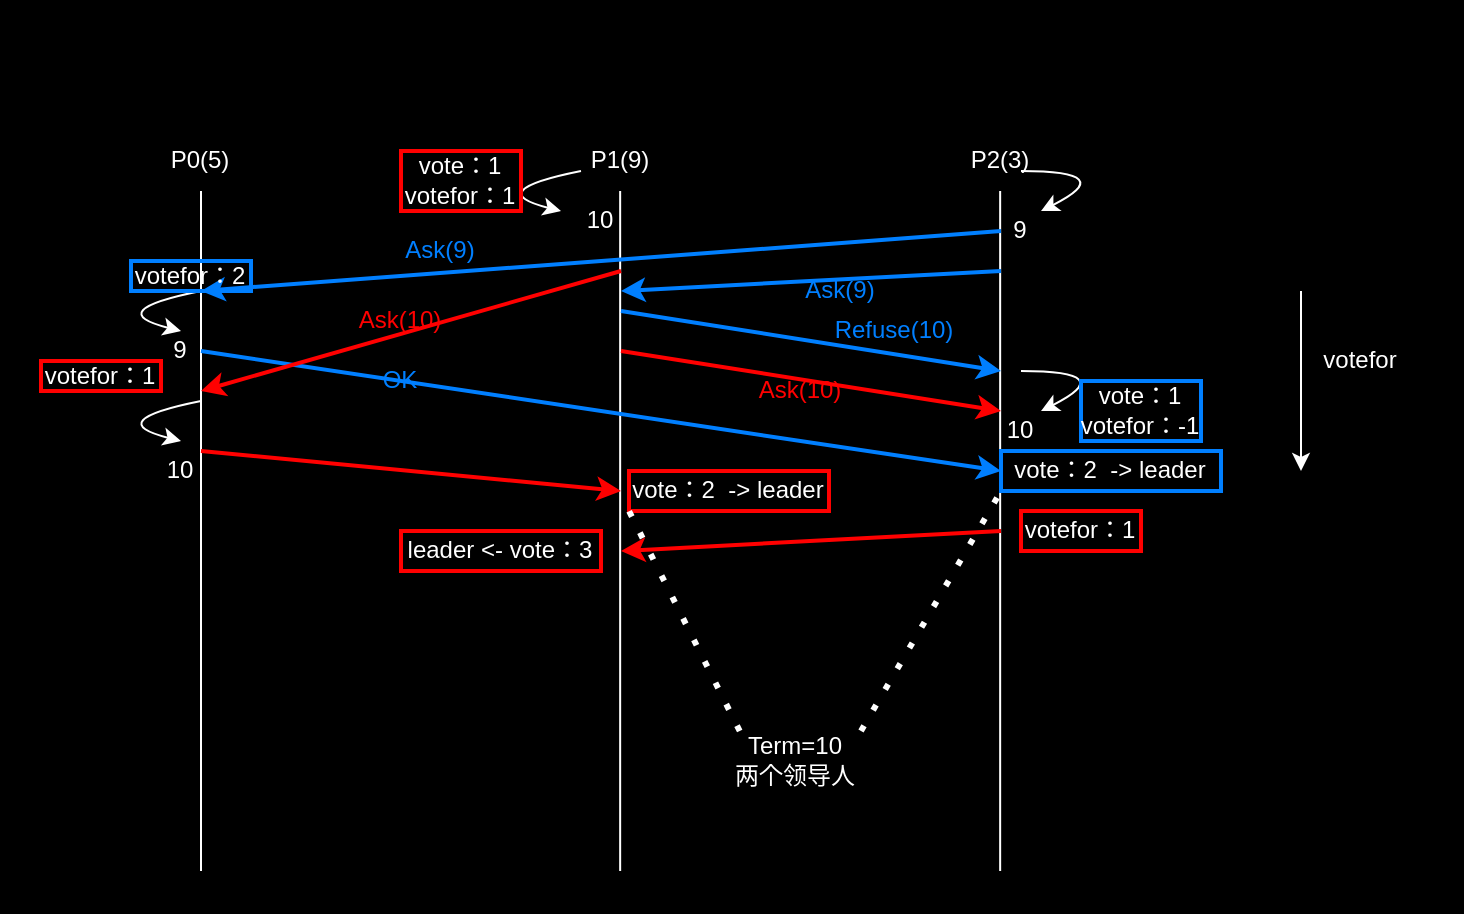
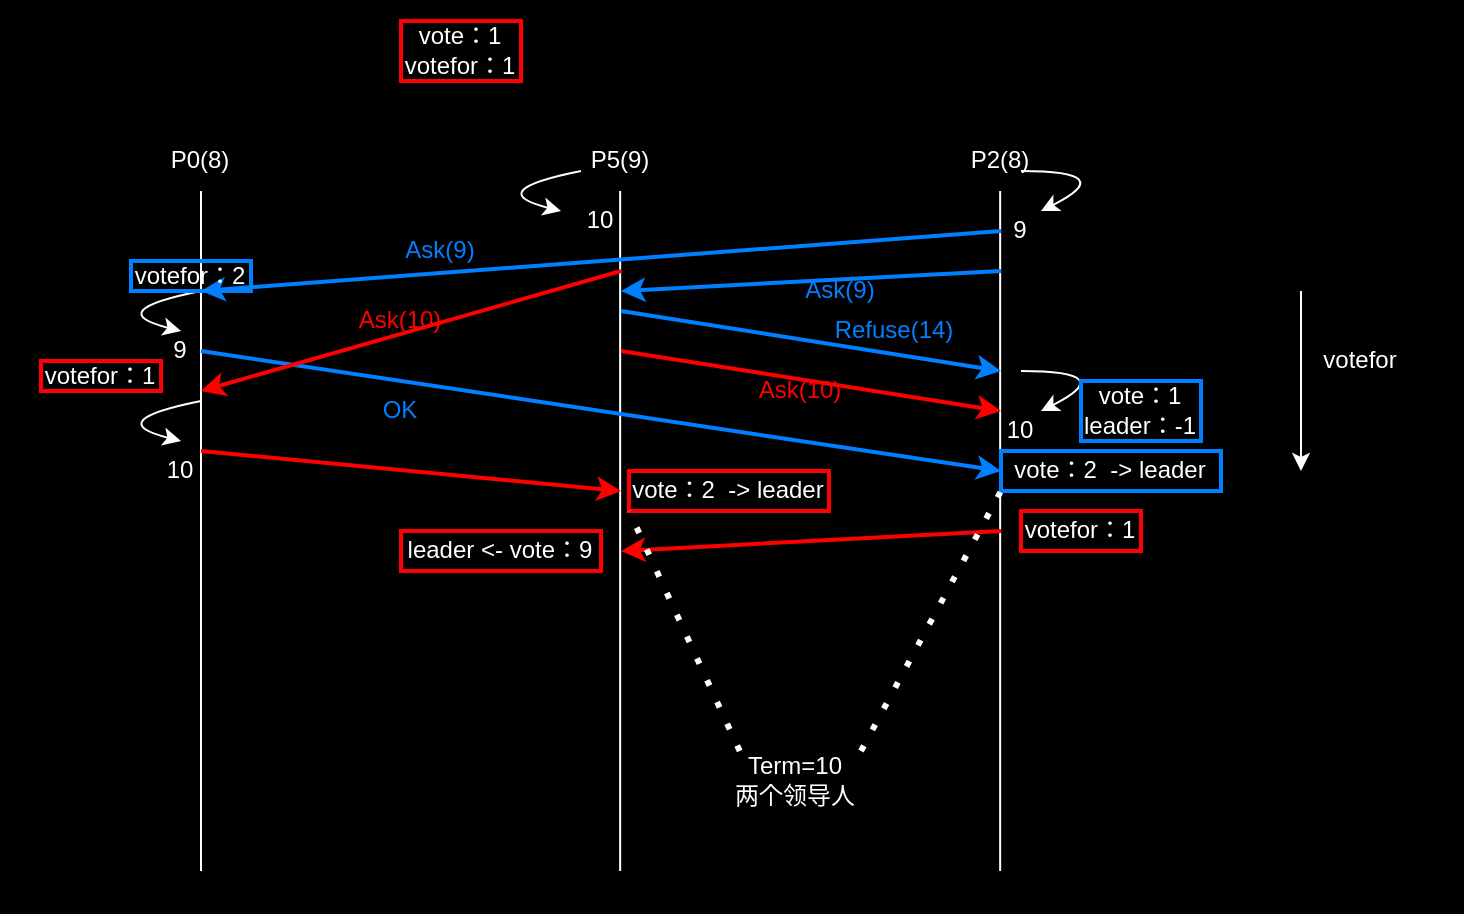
- <mxCell id="3" value="&lt;font color=&quot;#ffffff&quot;&gt;P0(5)&lt;/font&gt;" style="text;html=1;align=center;verticalAlign=middle;whiteSpace=wrap;rounded=0;" vertex="1" parent="1"><mxGeometry x="70" y="65" width="60" height="30" as="geometry" /></mxCell>
+ <mxCell id="3" value="&lt;font color=&quot;#ffffff&quot;&gt;P0(8)&lt;/font&gt;" style="text;html=1;align=center;verticalAlign=middle;whiteSpace=wrap;rounded=0;" vertex="1" parent="1"><mxGeometry x="70" y="65" width="60" height="30" as="geometry" /></mxCell>
- <mxCell id="4" value="&lt;font color=&quot;#ffffff&quot;&gt;P1(9)&lt;/font&gt;" style="text;html=1;align=center;verticalAlign=middle;whiteSpace=wrap;rounded=0;" vertex="1" parent="1"><mxGeometry x="280" y="65" width="60" height="30" as="geometry" /></mxCell>
+ <mxCell id="4" value="&lt;font color=&quot;#ffffff&quot;&gt;P5(9)&lt;/font&gt;" style="text;html=1;align=center;verticalAlign=middle;whiteSpace=wrap;rounded=0;" vertex="1" parent="1"><mxGeometry x="280" y="65" width="60" height="30" as="geometry" /></mxCell>
- <mxCell id="5" value="&lt;font color=&quot;#ffffff&quot;&gt;P2(3)&lt;/font&gt;" style="text;html=1;align=center;verticalAlign=middle;whiteSpace=wrap;rounded=0;" vertex="1" parent="1"><mxGeometry x="470" y="65" width="60" height="30" as="geometry" /></mxCell>
+ <mxCell id="5" value="&lt;font color=&quot;#ffffff&quot;&gt;P2(8)&lt;/font&gt;" style="text;html=1;align=center;verticalAlign=middle;whiteSpace=wrap;rounded=0;" vertex="1" parent="1"><mxGeometry x="470" y="65" width="60" height="30" as="geometry" /></mxCell>
- <mxCell id="30" value="&lt;font color=&quot;#ffffff&quot;&gt;vote：1&lt;/font&gt;&lt;div&gt;&lt;font color=&quot;#ffffff&quot;&gt;votefor：1&lt;/font&gt;&lt;/div&gt;" style="text;html=1;align=center;verticalAlign=middle;whiteSpace=wrap;rounded=0;strokeWidth=2;strokeColor=#FF0000;" vertex="1" parent="1"><mxGeometry x="200" y="75" width="60" height="30" as="geometry" /></mxCell>
+ <mxCell id="30" value="&lt;font color=&quot;#ffffff&quot;&gt;vote：1&lt;/font&gt;&lt;div&gt;&lt;font color=&quot;#ffffff&quot;&gt;votefor：1&lt;/font&gt;&lt;/div&gt;" style="text;html=1;align=center;verticalAlign=middle;whiteSpace=wrap;rounded=0;strokeWidth=2;strokeColor=#FF0000;" vertex="1" parent="1"><mxGeometry x="200" y="10" width="60" height="30" as="geometry" /></mxCell>
- <mxCell id="23" value="&lt;font color=&quot;#007fff&quot;&gt;Refuse(10)&lt;/font&gt;" style="text;html=1;align=center;verticalAlign=middle;whiteSpace=wrap;rounded=0;" vertex="1" parent="1"><mxGeometry x="414" y="155" width="66" height="20" as="geometry" /></mxCell>
+ <mxCell id="23" value="&lt;font color=&quot;#007fff&quot;&gt;Refuse(14)&lt;/font&gt;" style="text;html=1;align=center;verticalAlign=middle;whiteSpace=wrap;rounded=0;" vertex="1" parent="1"><mxGeometry x="414" y="155" width="66" height="20" as="geometry" /></mxCell>
- <mxCell id="18" value="&lt;font color=&quot;#007fff&quot;&gt;OK&lt;/font&gt;" style="text;html=1;align=center;verticalAlign=middle;whiteSpace=wrap;rounded=0;" vertex="1" parent="1"><mxGeometry x="180" y="180" width="40" height="20" as="geometry" /></mxCell>
+ <mxCell id="18" value="&lt;font color=&quot;#007fff&quot;&gt;OK&lt;/font&gt;" style="text;html=1;align=center;verticalAlign=middle;whiteSpace=wrap;rounded=0;" vertex="1" parent="1"><mxGeometry x="180" y="195" width="40" height="20" as="geometry" /></mxCell>
- <mxCell id="26" value="&lt;font color=&quot;#ffffff&quot;&gt;vote：1&lt;/font&gt;&lt;div&gt;&lt;font color=&quot;#ffffff&quot;&gt;votefor：-1&lt;/font&gt;&lt;/div&gt;" style="text;html=1;align=center;verticalAlign=middle;whiteSpace=wrap;rounded=0;strokeWidth=2;strokeColor=#007FFF;" vertex="1" parent="1"><mxGeometry x="540" y="190" width="60" height="30" as="geometry" /></mxCell>
+ <mxCell id="26" value="&lt;font color=&quot;#ffffff&quot;&gt;vote：1&lt;/font&gt;&lt;div&gt;&lt;font color=&quot;#ffffff&quot;&gt;leader：-1&lt;/font&gt;&lt;/div&gt;" style="text;html=1;align=center;verticalAlign=middle;whiteSpace=wrap;rounded=0;strokeWidth=2;strokeColor=#007FFF;" vertex="1" parent="1"><mxGeometry x="540" y="190" width="60" height="30" as="geometry" /></mxCell>
- <mxCell id="42" value="&lt;font color=&quot;#ffffff&quot;&gt;leader &amp;lt;- vote：3&lt;/font&gt;" style="text;html=1;align=center;verticalAlign=middle;whiteSpace=wrap;rounded=0;strokeWidth=2;strokeColor=#FF0000;" vertex="1" parent="1"><mxGeometry x="200" y="265" width="100" height="20" as="geometry" /></mxCell>
+ <mxCell id="42" value="&lt;font color=&quot;#ffffff&quot;&gt;leader &amp;lt;- vote：9&lt;/font&gt;" style="text;html=1;align=center;verticalAlign=middle;whiteSpace=wrap;rounded=0;strokeWidth=2;strokeColor=#FF0000;" vertex="1" parent="1"><mxGeometry x="200" y="265" width="100" height="20" as="geometry" /></mxCell>
- <mxCell id="45" value="&lt;font color=&quot;#ffffff&quot;&gt;Term=10&lt;/font&gt;&lt;div&gt;&lt;font color=&quot;#ffffff&quot;&gt;两个领导人&lt;/font&gt;&lt;/div&gt;" style="text;html=1;align=center;verticalAlign=middle;whiteSpace=wrap;rounded=0;strokeWidth=2;strokeColor=none;" vertex="1" parent="1"><mxGeometry x="365" y="365" width="65" height="30" as="geometry" /></mxCell>
+ <mxCell id="45" value="&lt;font color=&quot;#ffffff&quot;&gt;Term=10&lt;/font&gt;&lt;div&gt;&lt;font color=&quot;#ffffff&quot;&gt;两个领导人&lt;/font&gt;&lt;/div&gt;" style="text;html=1;align=center;verticalAlign=middle;whiteSpace=wrap;rounded=0;strokeWidth=2;strokeColor=none;" vertex="1" parent="1"><mxGeometry x="365" y="375" width="65" height="30" as="geometry" /></mxCell>
